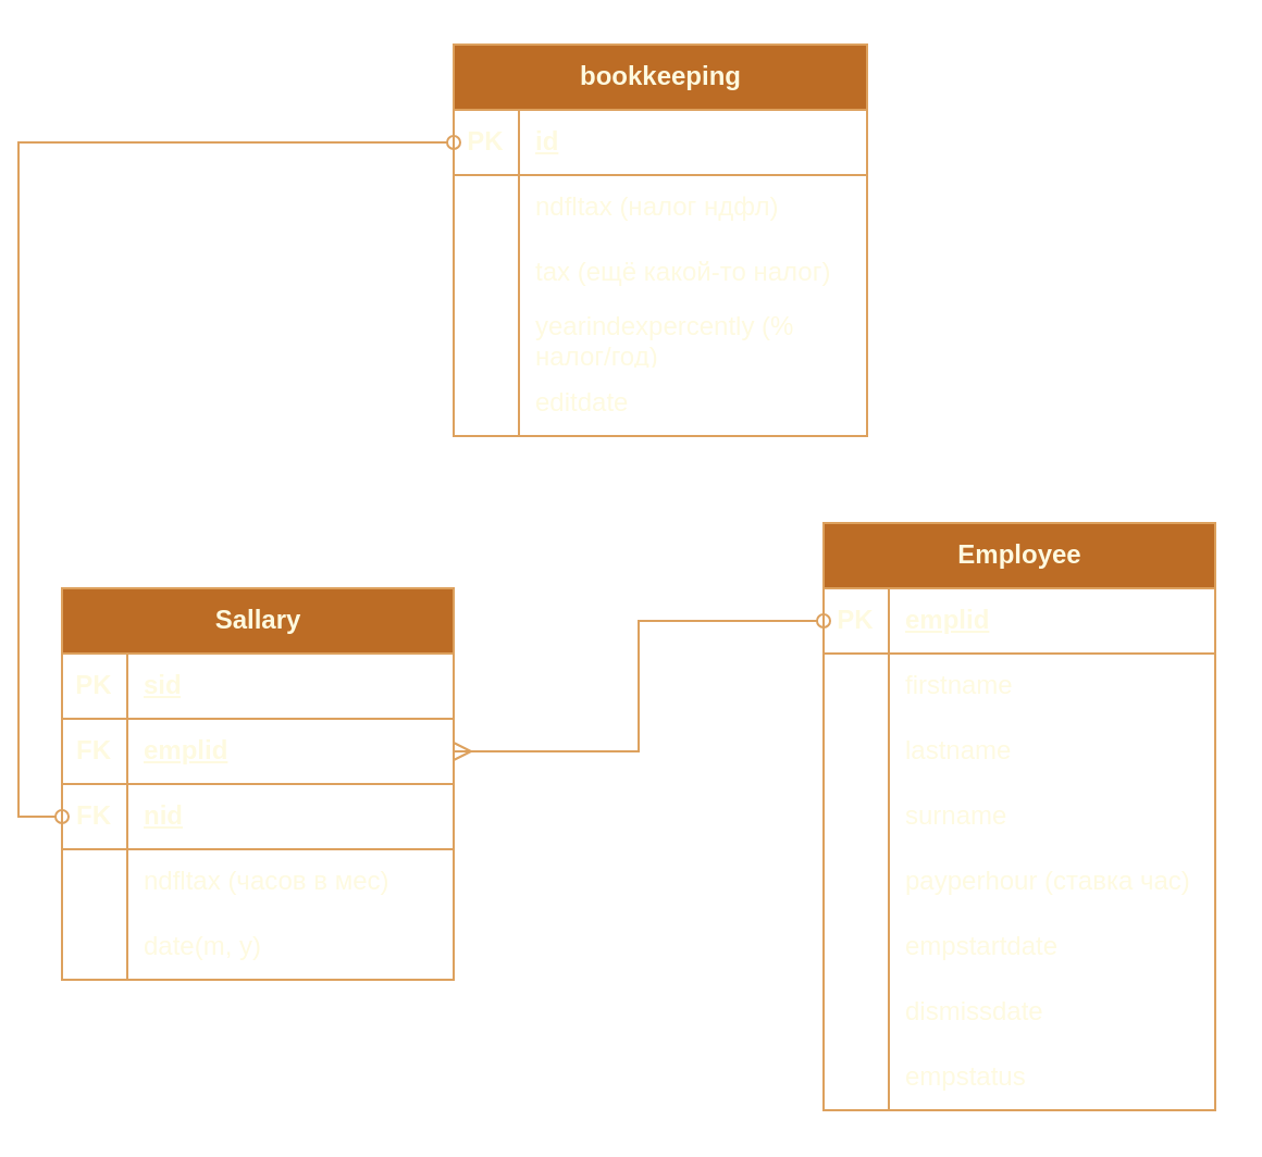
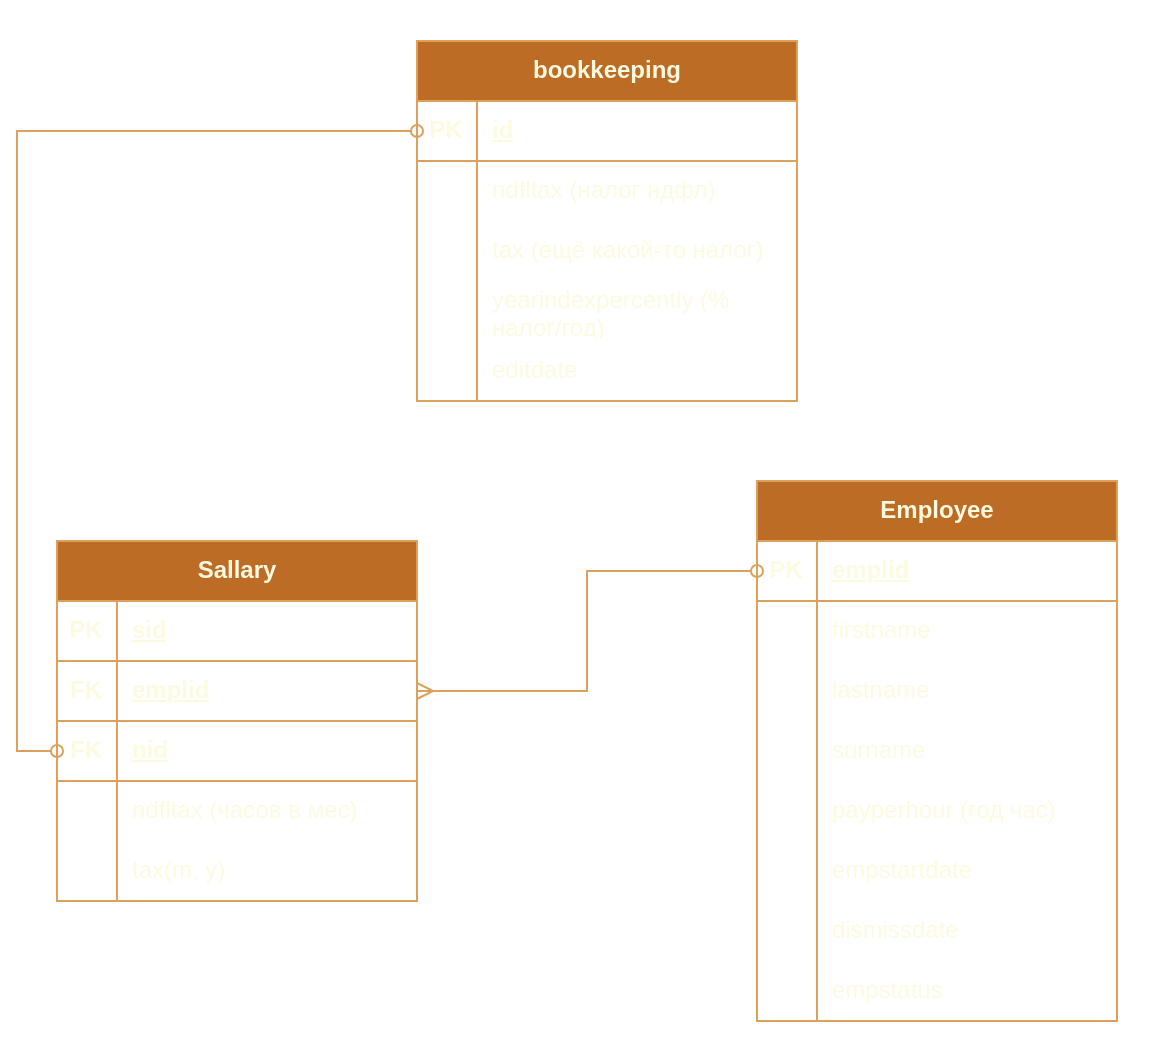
- <mxCell id="33" value="payperhour (ставка час)" style="shape=partialRectangle;connectable=0;fillColor=none;top=0;left=0;bottom=0;right=0;align=left;spacingLeft=6;overflow=hidden;whiteSpace=wrap;html=1;labelBackgroundColor=none;strokeColor=#DDA15E;fontColor=#FEFAE0;" parent="31" vertex="1"><mxGeometry x="30" width="150" height="30" as="geometry"><mxRectangle width="150" height="30" as="alternateBounds" /></mxGeometry></mxCell>
+ <mxCell id="33" value="payperhour (год час)" style="shape=partialRectangle;connectable=0;fillColor=none;top=0;left=0;bottom=0;right=0;align=left;spacingLeft=6;overflow=hidden;whiteSpace=wrap;html=1;labelBackgroundColor=none;strokeColor=#DDA15E;fontColor=#FEFAE0;" parent="31" vertex="1"><mxGeometry x="30" width="150" height="30" as="geometry"><mxRectangle width="150" height="30" as="alternateBounds" /></mxGeometry></mxCell>
- <mxCell id="17" value="date(m, y)" style="shape=partialRectangle;connectable=0;fillColor=none;top=0;left=0;bottom=0;right=0;align=left;spacingLeft=6;overflow=hidden;whiteSpace=wrap;html=1;labelBackgroundColor=none;strokeColor=#DDA15E;fontColor=#FEFAE0;" parent="15" vertex="1"><mxGeometry x="30" width="150" height="30" as="geometry"><mxRectangle width="150" height="30" as="alternateBounds" /></mxGeometry></mxCell>
+ <mxCell id="17" value="tax(m, y)" style="shape=partialRectangle;connectable=0;fillColor=none;top=0;left=0;bottom=0;right=0;align=left;spacingLeft=6;overflow=hidden;whiteSpace=wrap;html=1;labelBackgroundColor=none;strokeColor=#DDA15E;fontColor=#FEFAE0;" parent="15" vertex="1"><mxGeometry x="30" width="150" height="30" as="geometry"><mxRectangle width="150" height="30" as="alternateBounds" /></mxGeometry></mxCell>
